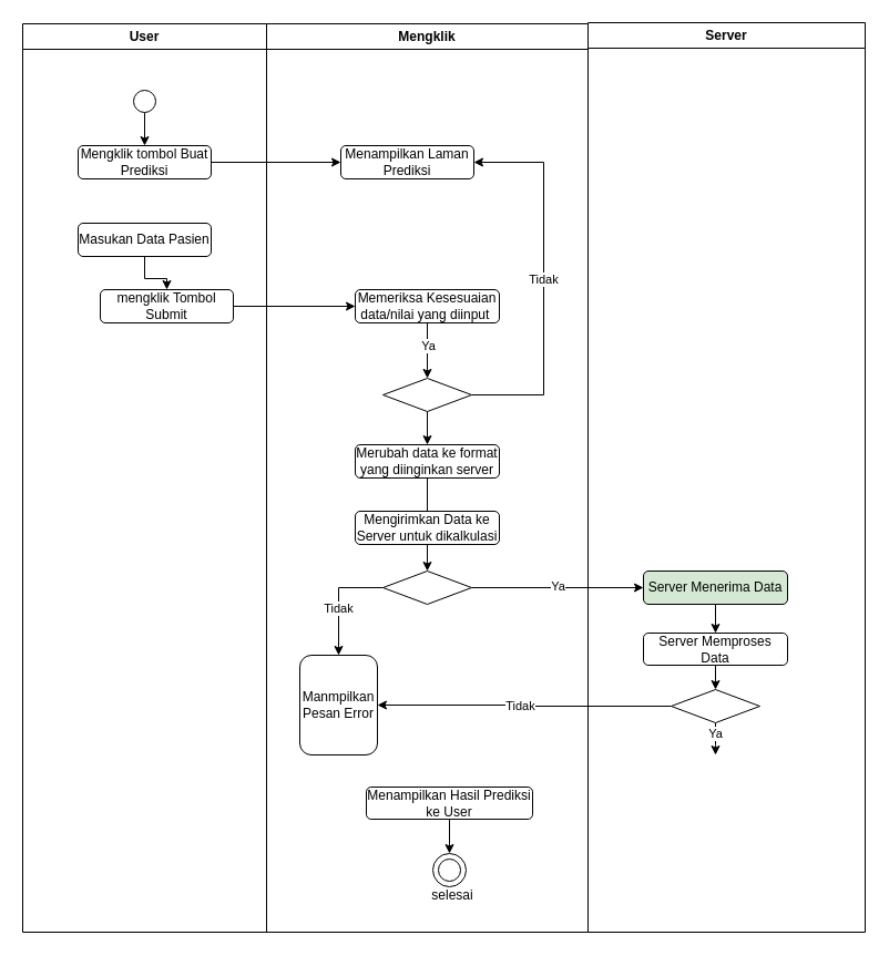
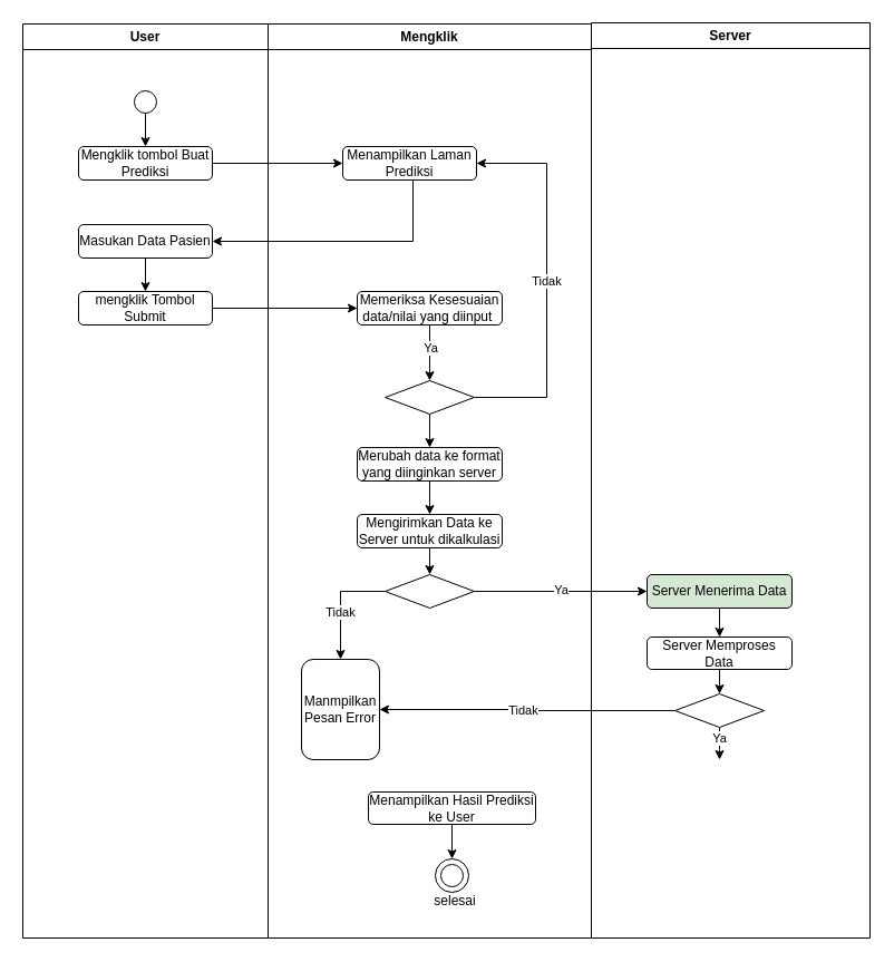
+ <mxCell id="39" style="edgeStyle=orthogonalEdgeStyle;rounded=0;orthogonalLoop=1;jettySize=auto;html=1;entryX=1;entryY=0.5;entryDx=0;entryDy=0;" edge="1" parent="1" source="16" target="7"><mxGeometry relative="1" as="geometry"><mxPoint x="340" y="231" as="targetPoint" /><Array as="points"><mxPoint x="370" y="216" /></Array></mxGeometry></mxCell>
- <mxCell id="8" value="mengklik Tombol Submit" style="rounded=1;whiteSpace=wrap;html=1;" vertex="1" parent="2"><mxGeometry x="70" y="240" width="120" height="30" as="geometry" /></mxCell>
+ <mxCell id="8" value="mengklik Tombol Submit" style="rounded=1;whiteSpace=wrap;html=1;" vertex="1" parent="2"><mxGeometry x="50" y="240" width="120" height="30" as="geometry" /></mxCell>
- <mxCell id="20" style="edgeStyle=orthogonalEdgeStyle;rounded=0;orthogonalLoop=1;jettySize=auto;html=1;entryX=0.5;entryY=0;entryDx=0;entryDy=0;endArrow=none;" edge="1" parent="9" source="21" target="23"><mxGeometry relative="1" as="geometry" /></mxCell>
+ <mxCell id="20" style="edgeStyle=orthogonalEdgeStyle;rounded=0;orthogonalLoop=1;jettySize=auto;html=1;entryX=0.5;entryY=0;entryDx=0;entryDy=0;" edge="1" parent="9" source="21" target="23"><mxGeometry relative="1" as="geometry" /></mxCell>
